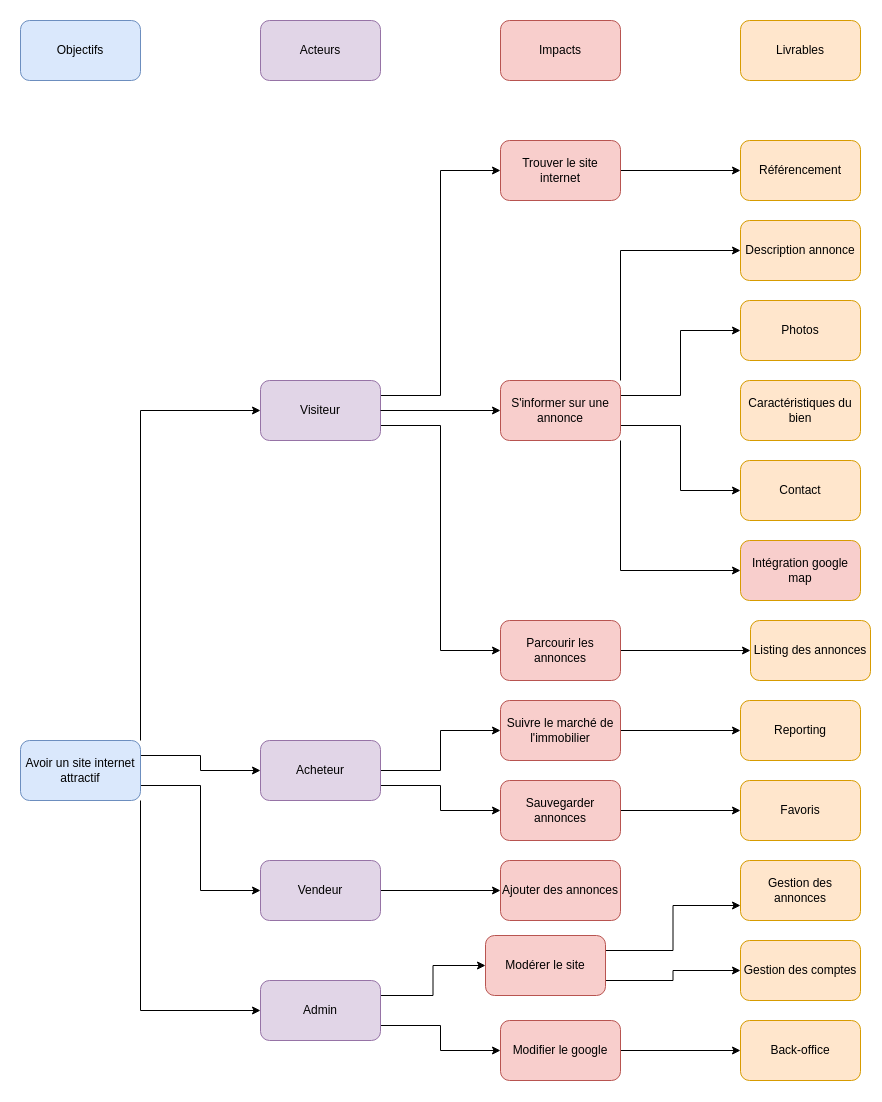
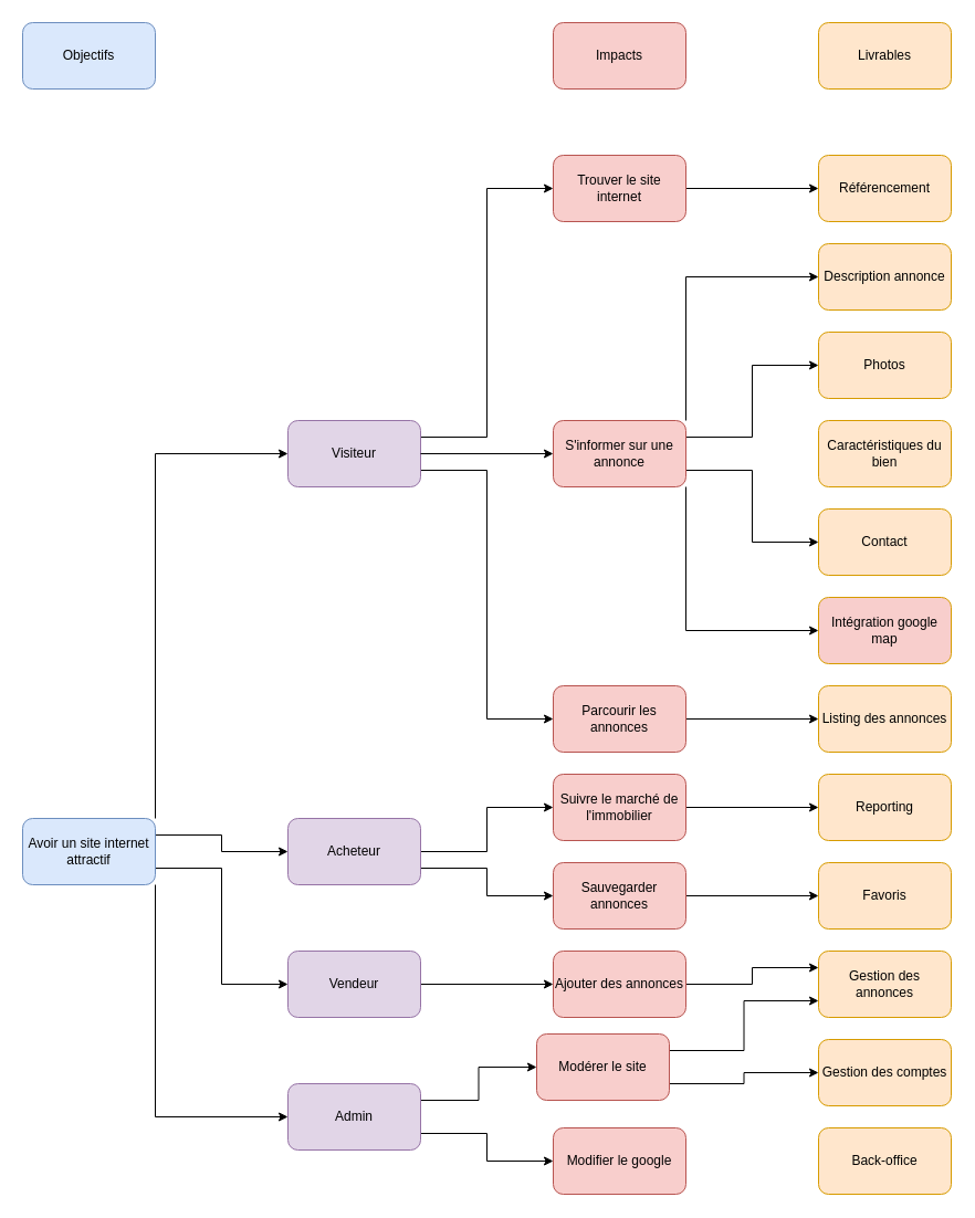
- <mxCell id="3" value="&lt;div&gt;Acteurs&lt;/div&gt;" style="rounded=1;whiteSpace=wrap;html=1;fillColor=#e1d5e7;strokeColor=#9673a6;" parent="1" vertex="1"><mxGeometry x="260" y="20" width="120" height="60" as="geometry" /></mxCell>
- <mxCell id="47" value="Listing des annonces" style="rounded=1;whiteSpace=wrap;html=1;fillColor=#ffe6cc;strokeColor=#d79b00;" parent="1" vertex="1"><mxGeometry x="750" y="620" width="120" height="60" as="geometry" /></mxCell>
+ <mxCell id="47" value="Listing des annonces" style="rounded=1;whiteSpace=wrap;html=1;fillColor=#ffe6cc;strokeColor=#d79b00;" parent="1" vertex="1"><mxGeometry x="740" y="620" width="120" height="60" as="geometry" /></mxCell>
+ <mxCell id="32" style="edgeStyle=orthogonalEdgeStyle;rounded=0;orthogonalLoop=1;jettySize=auto;html=1;exitX=1;exitY=0.5;exitDx=0;exitDy=0;entryX=0;entryY=0.25;entryDx=0;entryDy=0;" parent="1" source="33" target="31" edge="1"><mxGeometry relative="1" as="geometry" /></mxCell>
- <mxCell id="52" style="edgeStyle=orthogonalEdgeStyle;rounded=0;orthogonalLoop=1;jettySize=auto;html=1;exitX=1;exitY=0.5;exitDx=0;exitDy=0;entryX=0;entryY=0.5;entryDx=0;entryDy=0;" parent="1" source="53" target="54" edge="1"><mxGeometry relative="1" as="geometry" /></mxCell>
